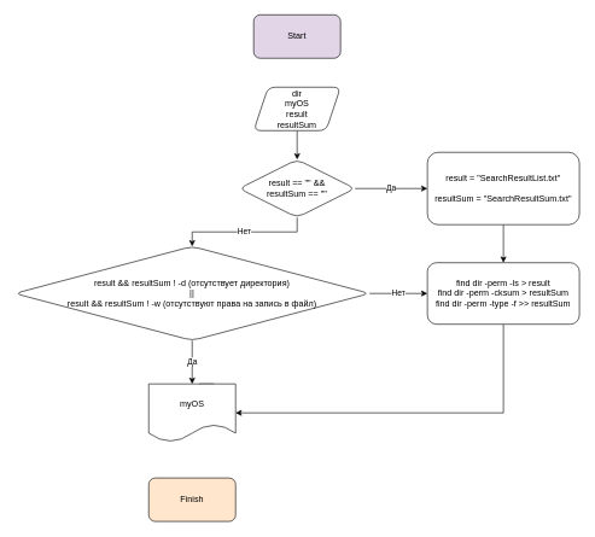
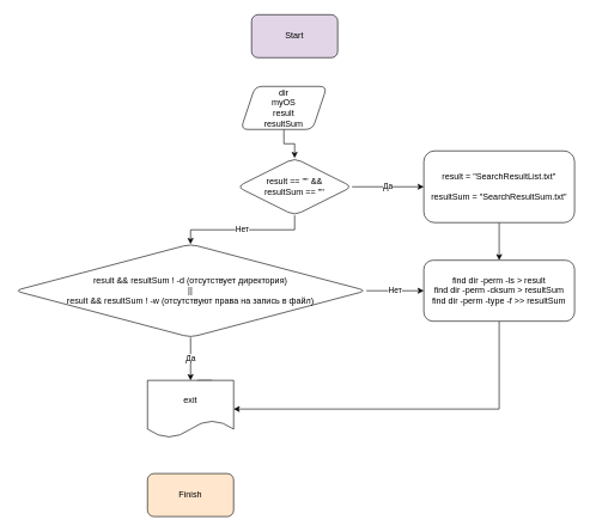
- <mxCell id="4" value="dir&lt;br&gt;myOS&lt;br&gt;result&lt;br&gt;resultSum" style="shape=parallelogram;perimeter=parallelogramPerimeter;whiteSpace=wrap;html=1;fixedSize=1;rounded=1;" vertex="1" parent="1"><mxGeometry x="350" y="120" width="120" height="60" as="geometry" /></mxCell>
+ <mxCell id="4" value="dir&lt;br&gt;myOS&lt;br&gt;result&lt;br&gt;resultSum" style="shape=parallelogram;perimeter=parallelogramPerimeter;whiteSpace=wrap;html=1;fixedSize=1;rounded=1;" vertex="1" parent="1"><mxGeometry x="335" y="120" width="120" height="60" as="geometry" /></mxCell>
- <mxCell id="14" value="myOS" style="shape=document;whiteSpace=wrap;html=1;boundedLbl=1;rounded=1;" vertex="1" parent="1"><mxGeometry x="205" y="530" width="120" height="80" as="geometry" /></mxCell>
+ <mxCell id="14" value="exit" style="shape=document;whiteSpace=wrap;html=1;boundedLbl=1;rounded=1;" vertex="1" parent="1"><mxGeometry x="205" y="530" width="120" height="80" as="geometry" /></mxCell>
